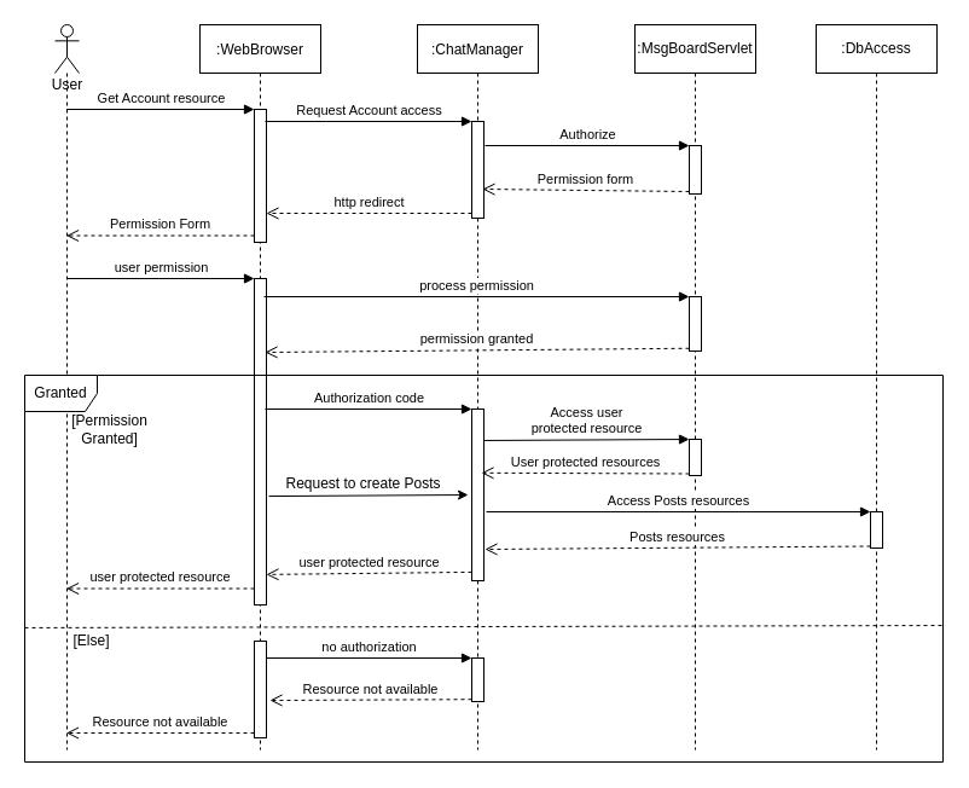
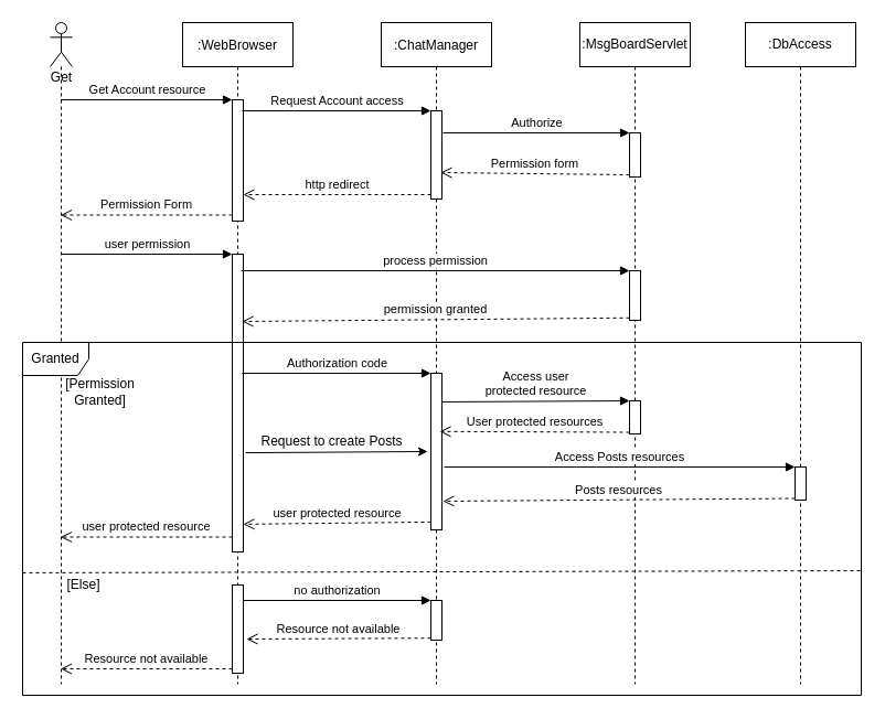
- <mxCell id="11" value="User" style="text;html=1;align=center;verticalAlign=middle;resizable=0;points=[];autosize=1;" parent="1" vertex="1"><mxGeometry x="35" y="60" width="40" height="20" as="geometry" /></mxCell>
+ <mxCell id="11" value="Get" style="text;html=1;align=center;verticalAlign=middle;resizable=0;points=[];autosize=1;" parent="1" vertex="1"><mxGeometry x="35" y="60" width="40" height="20" as="geometry" /></mxCell>
